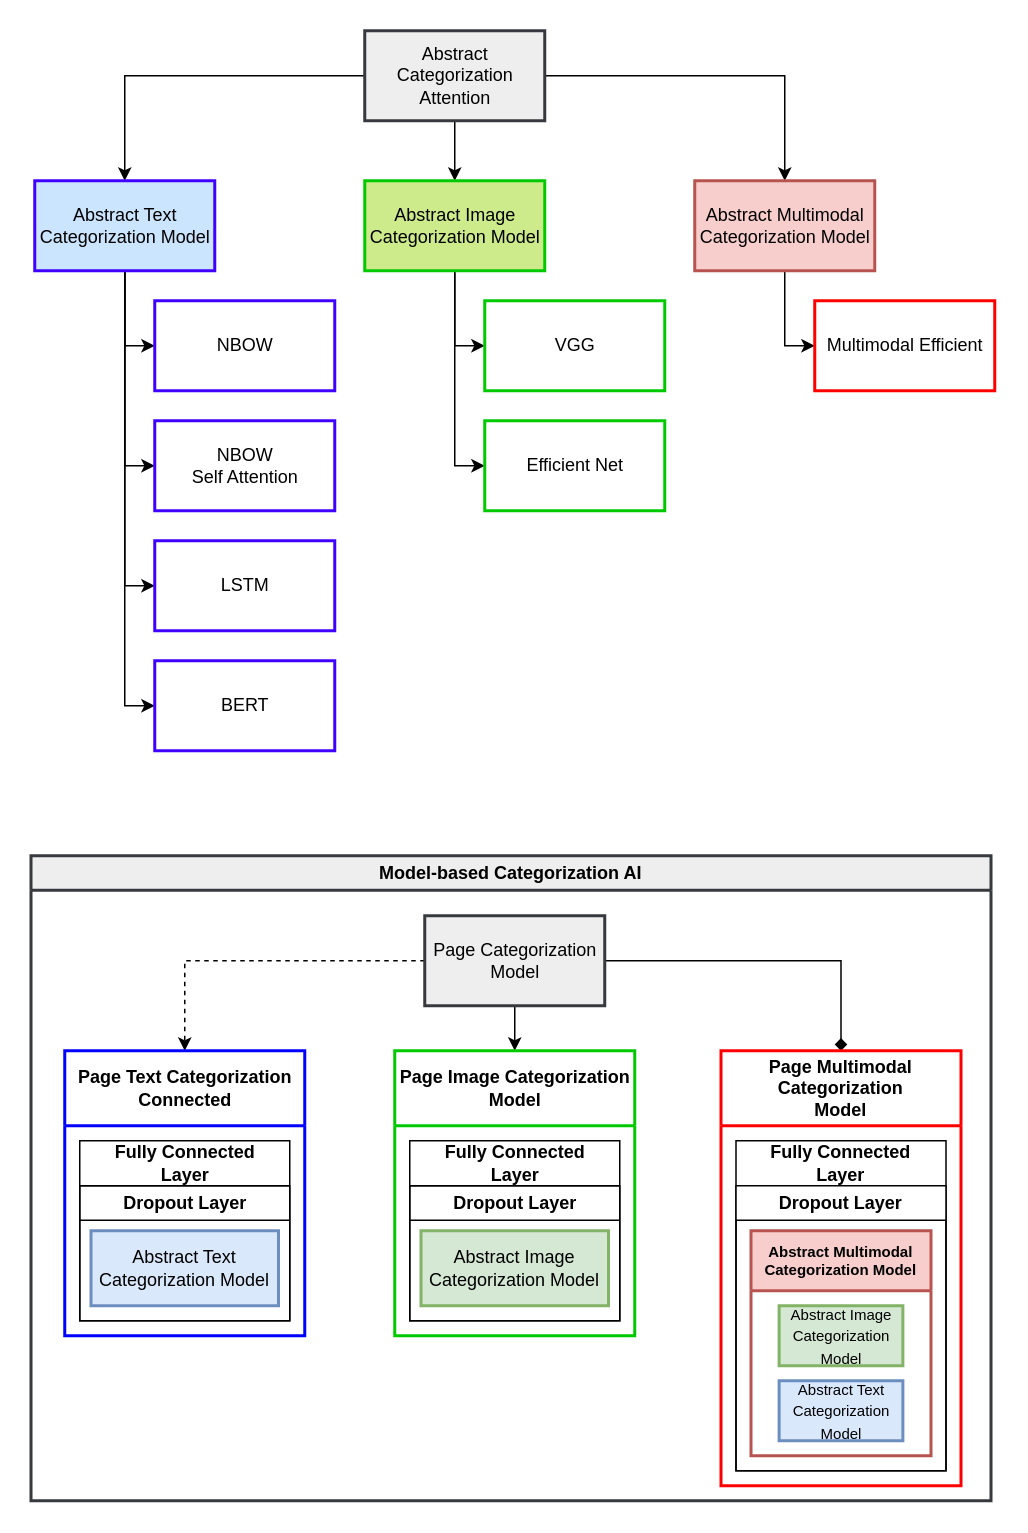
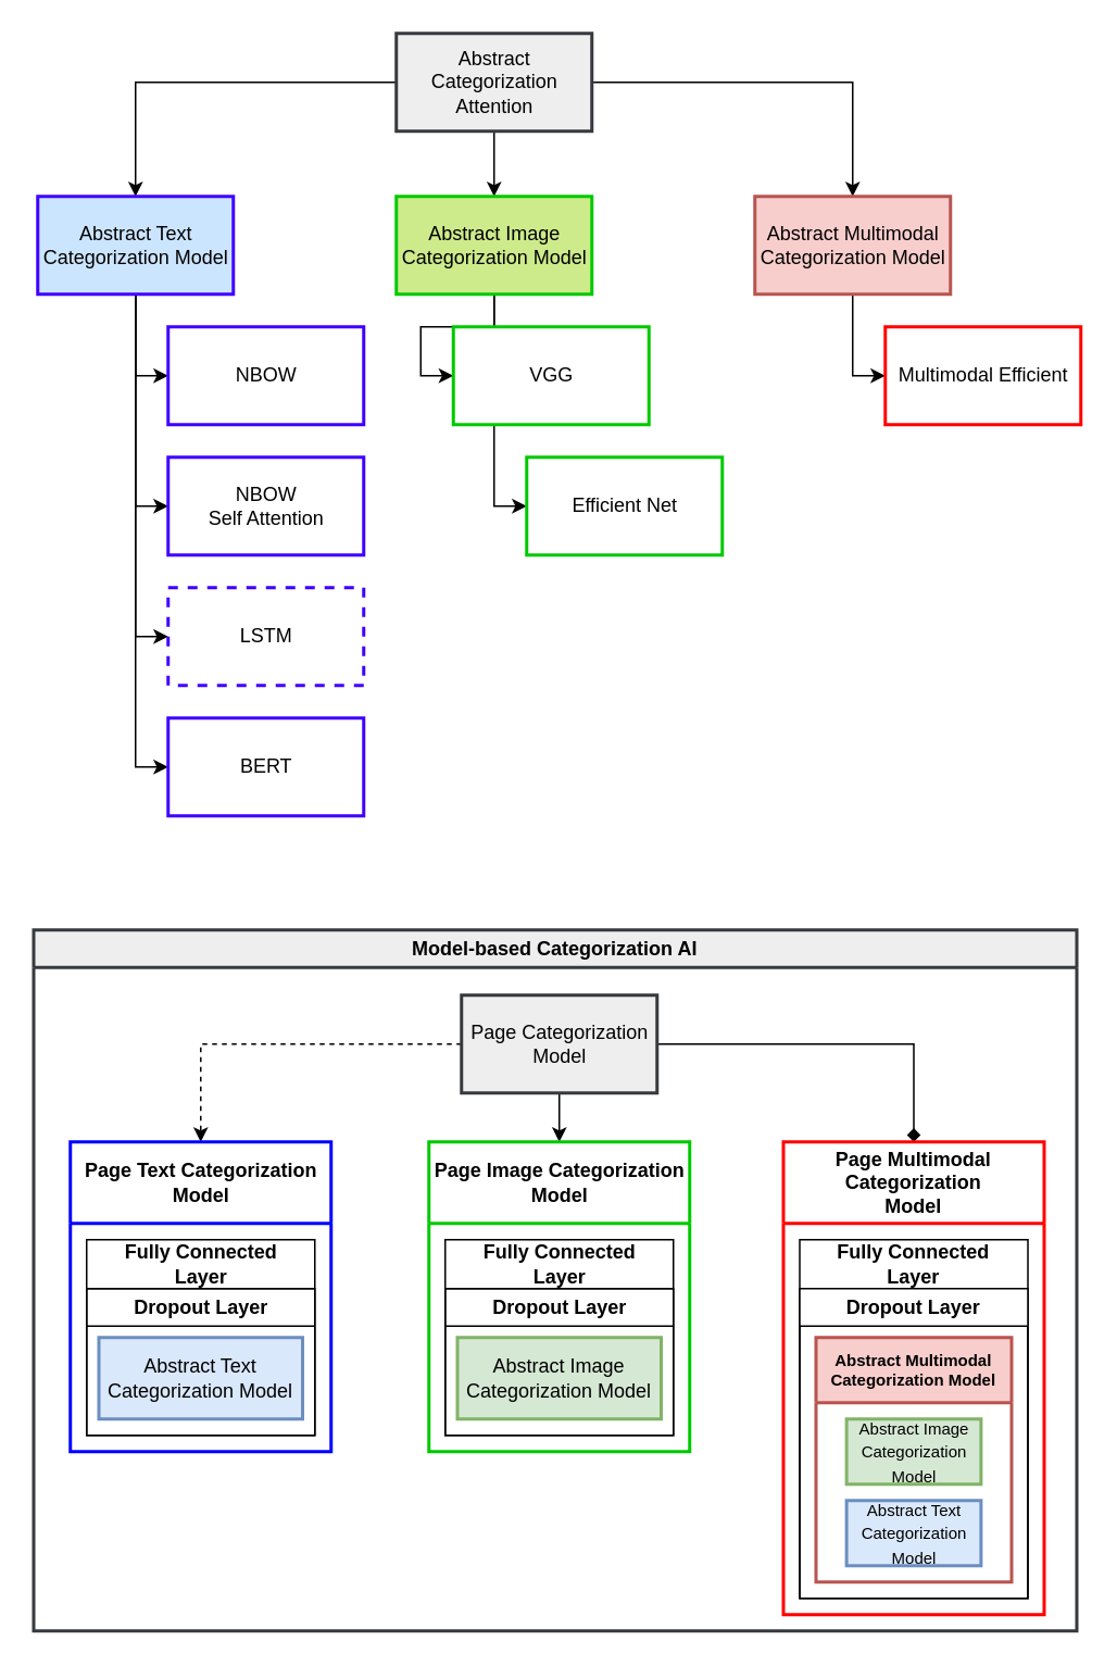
- <mxCell id="22" value="VGG" style="rounded=0;whiteSpace=wrap;html=1;strokeWidth=2;strokeColor=#00C900;" parent="1" vertex="1"><mxGeometry x="322.5" y="200" width="120" height="60" as="geometry" /></mxCell>
+ <mxCell id="22" value="VGG" style="rounded=0;whiteSpace=wrap;html=1;strokeWidth=2;strokeColor=#00C900;" parent="1" vertex="1"><mxGeometry x="277.5" y="200" width="120" height="60" as="geometry" /></mxCell>
- <mxCell id="25" value="LSTM" style="rounded=0;whiteSpace=wrap;html=1;strokeWidth=2;strokeColor=#3F00FF;" parent="1" vertex="1"><mxGeometry x="102.5" y="360" width="120" height="60" as="geometry" /></mxCell>
+ <mxCell id="25" value="LSTM" style="rounded=0;whiteSpace=wrap;html=1;strokeWidth=2;strokeColor=#3F00FF;dashed=1;" parent="1" vertex="1"><mxGeometry x="102.5" y="360" width="120" height="60" as="geometry" /></mxCell>
- <mxCell id="28" value="Page Text Categorization&lt;br&gt;Connected" style="swimlane;whiteSpace=wrap;html=1;startSize=50;strokeColor=#0000FF;strokeWidth=2;" parent="27" vertex="1"><mxGeometry x="-10" y="-90" width="160" height="190" as="geometry" /></mxCell>
+ <mxCell id="28" value="Page Text Categorization&lt;br&gt;Model" style="swimlane;whiteSpace=wrap;html=1;startSize=50;strokeColor=#0000FF;strokeWidth=2;" parent="27" vertex="1"><mxGeometry x="-10" y="-90" width="160" height="190" as="geometry" /></mxCell>
